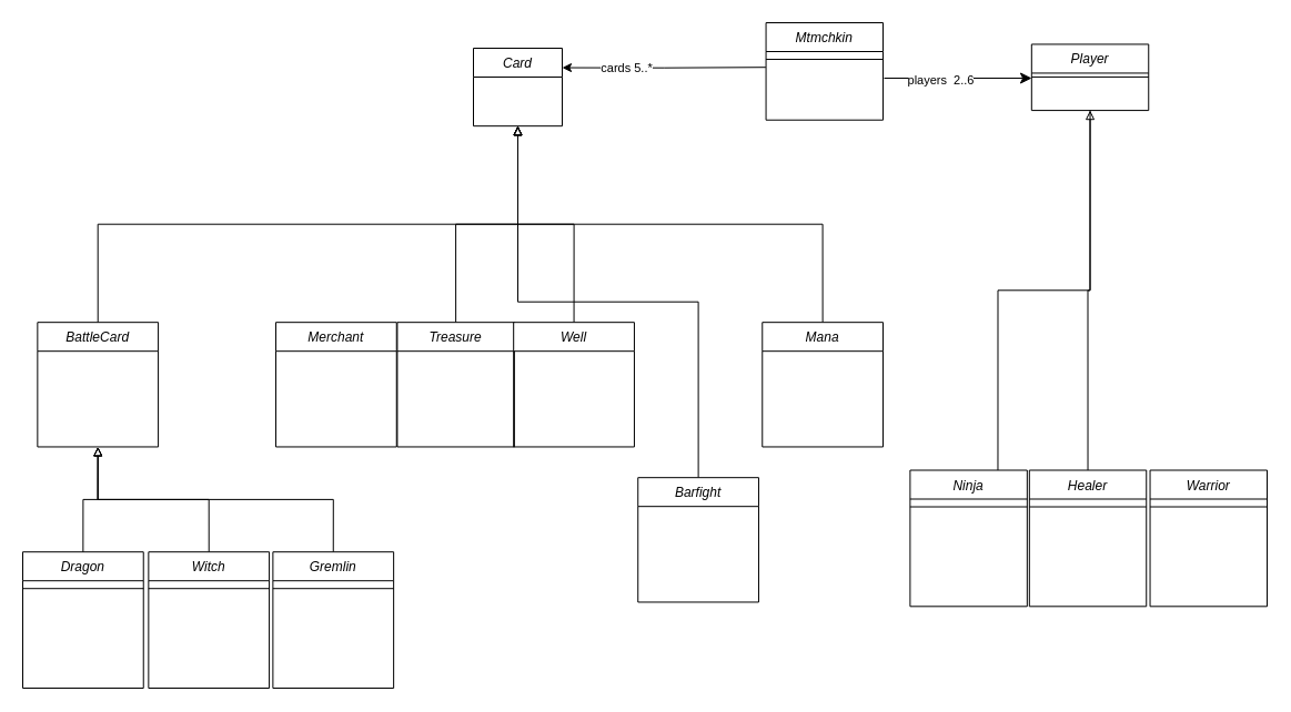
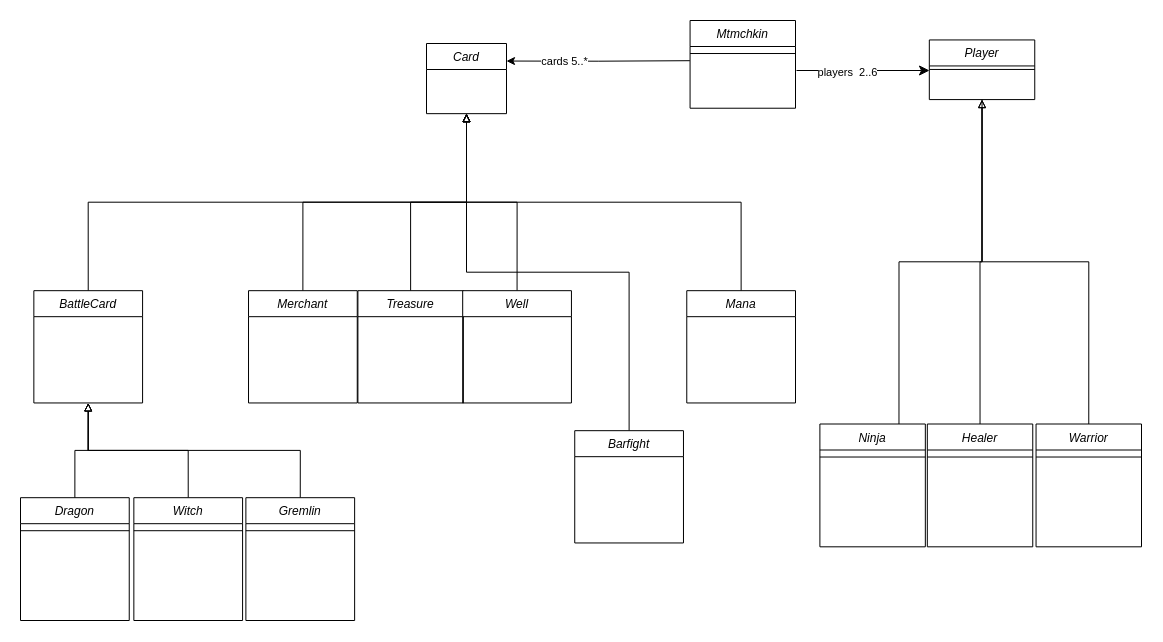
+ <mxCell id="24" style="edgeStyle=orthogonalEdgeStyle;rounded=0;orthogonalLoop=1;jettySize=auto;html=1;exitX=0.5;exitY=0;exitDx=0;exitDy=0;entryX=0.5;entryY=1;entryDx=0;entryDy=0;endArrow=block;endFill=0;" parent="2" source="25" target="18" edge="1"><mxGeometry relative="1" as="geometry" /></mxCell>
+ <mxCell id="15" style="edgeStyle=orthogonalEdgeStyle;rounded=0;orthogonalLoop=1;jettySize=auto;html=1;exitX=0.5;exitY=0;exitDx=0;exitDy=0;endArrow=block;endFill=0;entryX=0.5;entryY=1;entryDx=0;entryDy=0;" parent="2" source="16" target="5" edge="1"><mxGeometry relative="1" as="geometry"><mxPoint x="959.539" y="270.175" as="targetPoint" /></mxGeometry></mxCell>
